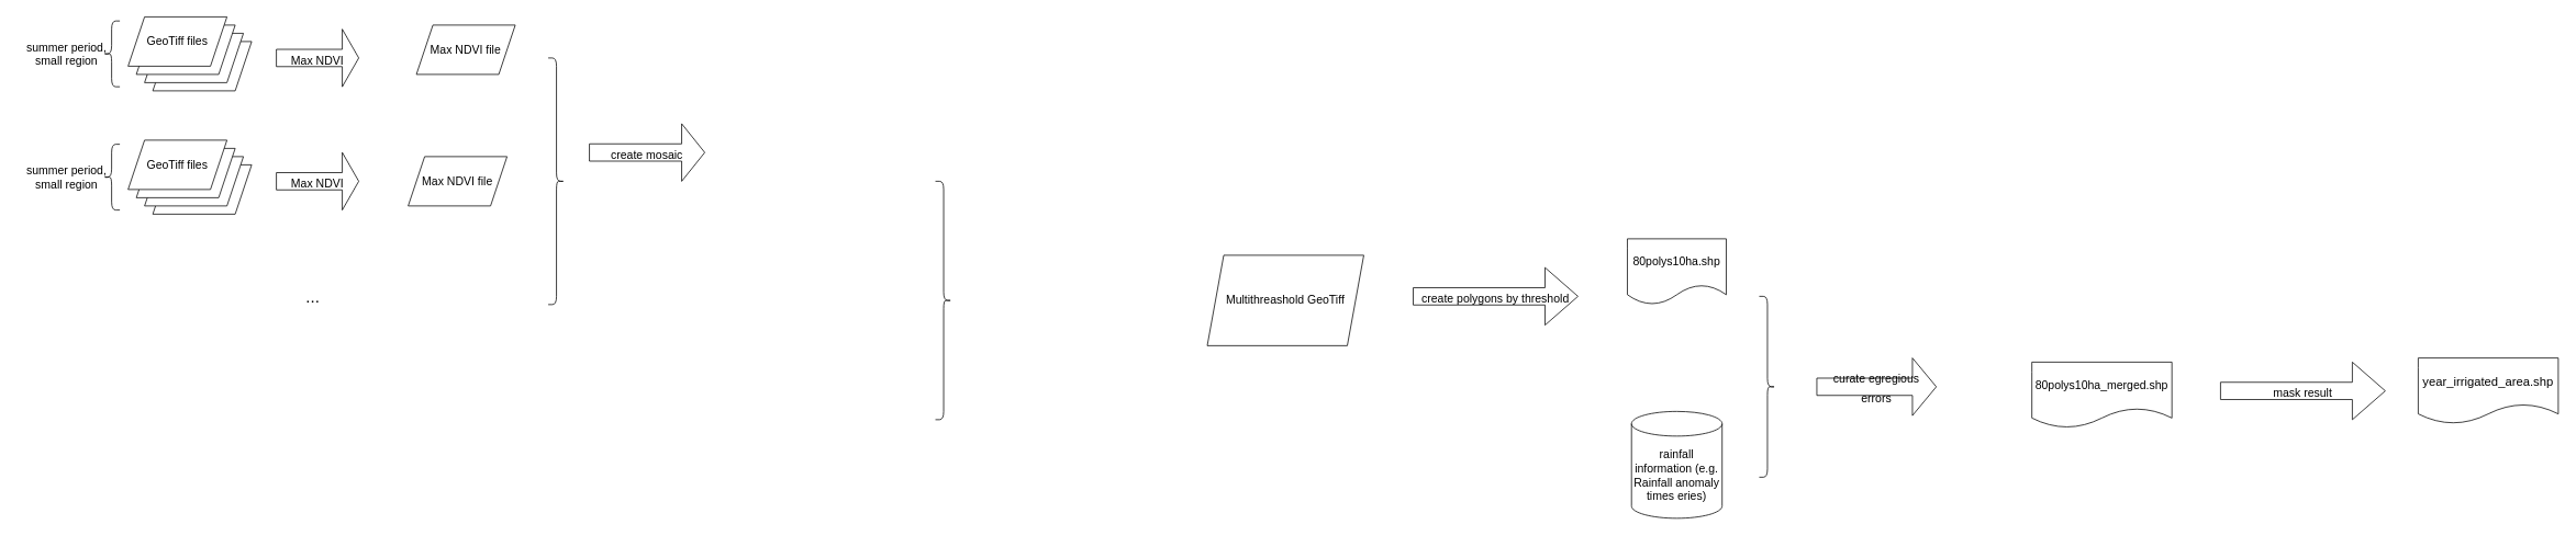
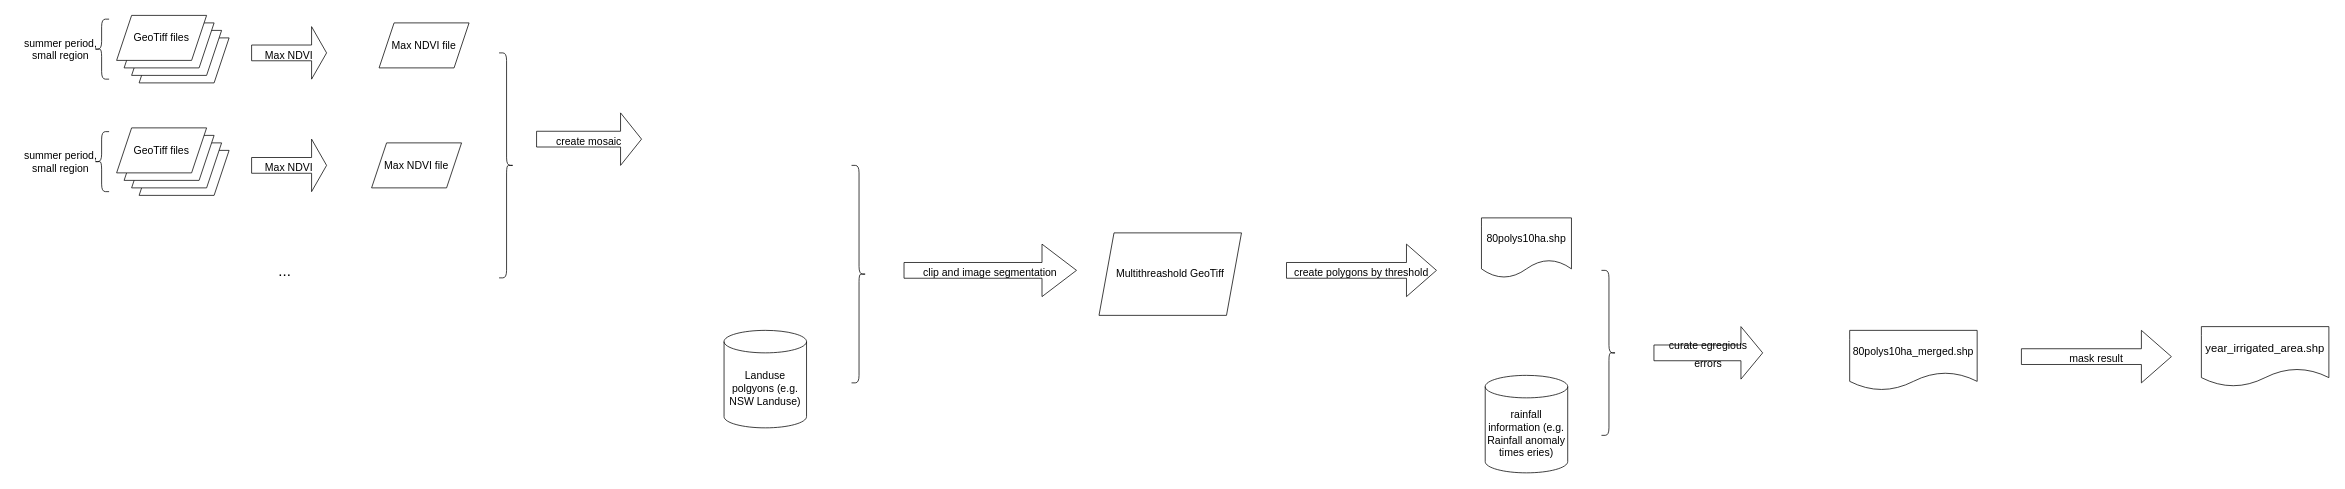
+ <mxCell id="23" value="&lt;font style=&quot;font-size: 14px;&quot;&gt;clip and image segmentation&lt;/font&gt;" style="shape=singleArrow;whiteSpace=wrap;html=1;fontSize=20;" vertex="1" parent="1"><mxGeometry x="1205" y="325" width="230" height="70" as="geometry" /></mxCell>
+ <mxCell id="21" value="&lt;font style=&quot;font-size: 14px;&quot;&gt;Landuse polgyons (e.g. NSW Landuse)&lt;/font&gt;" style="shape=cylinder3;whiteSpace=wrap;html=1;boundedLbl=1;backgroundOutline=1;size=15;fontSize=12;" vertex="1" parent="1"><mxGeometry x="965" y="440" width="110" height="130" as="geometry" /></mxCell>
